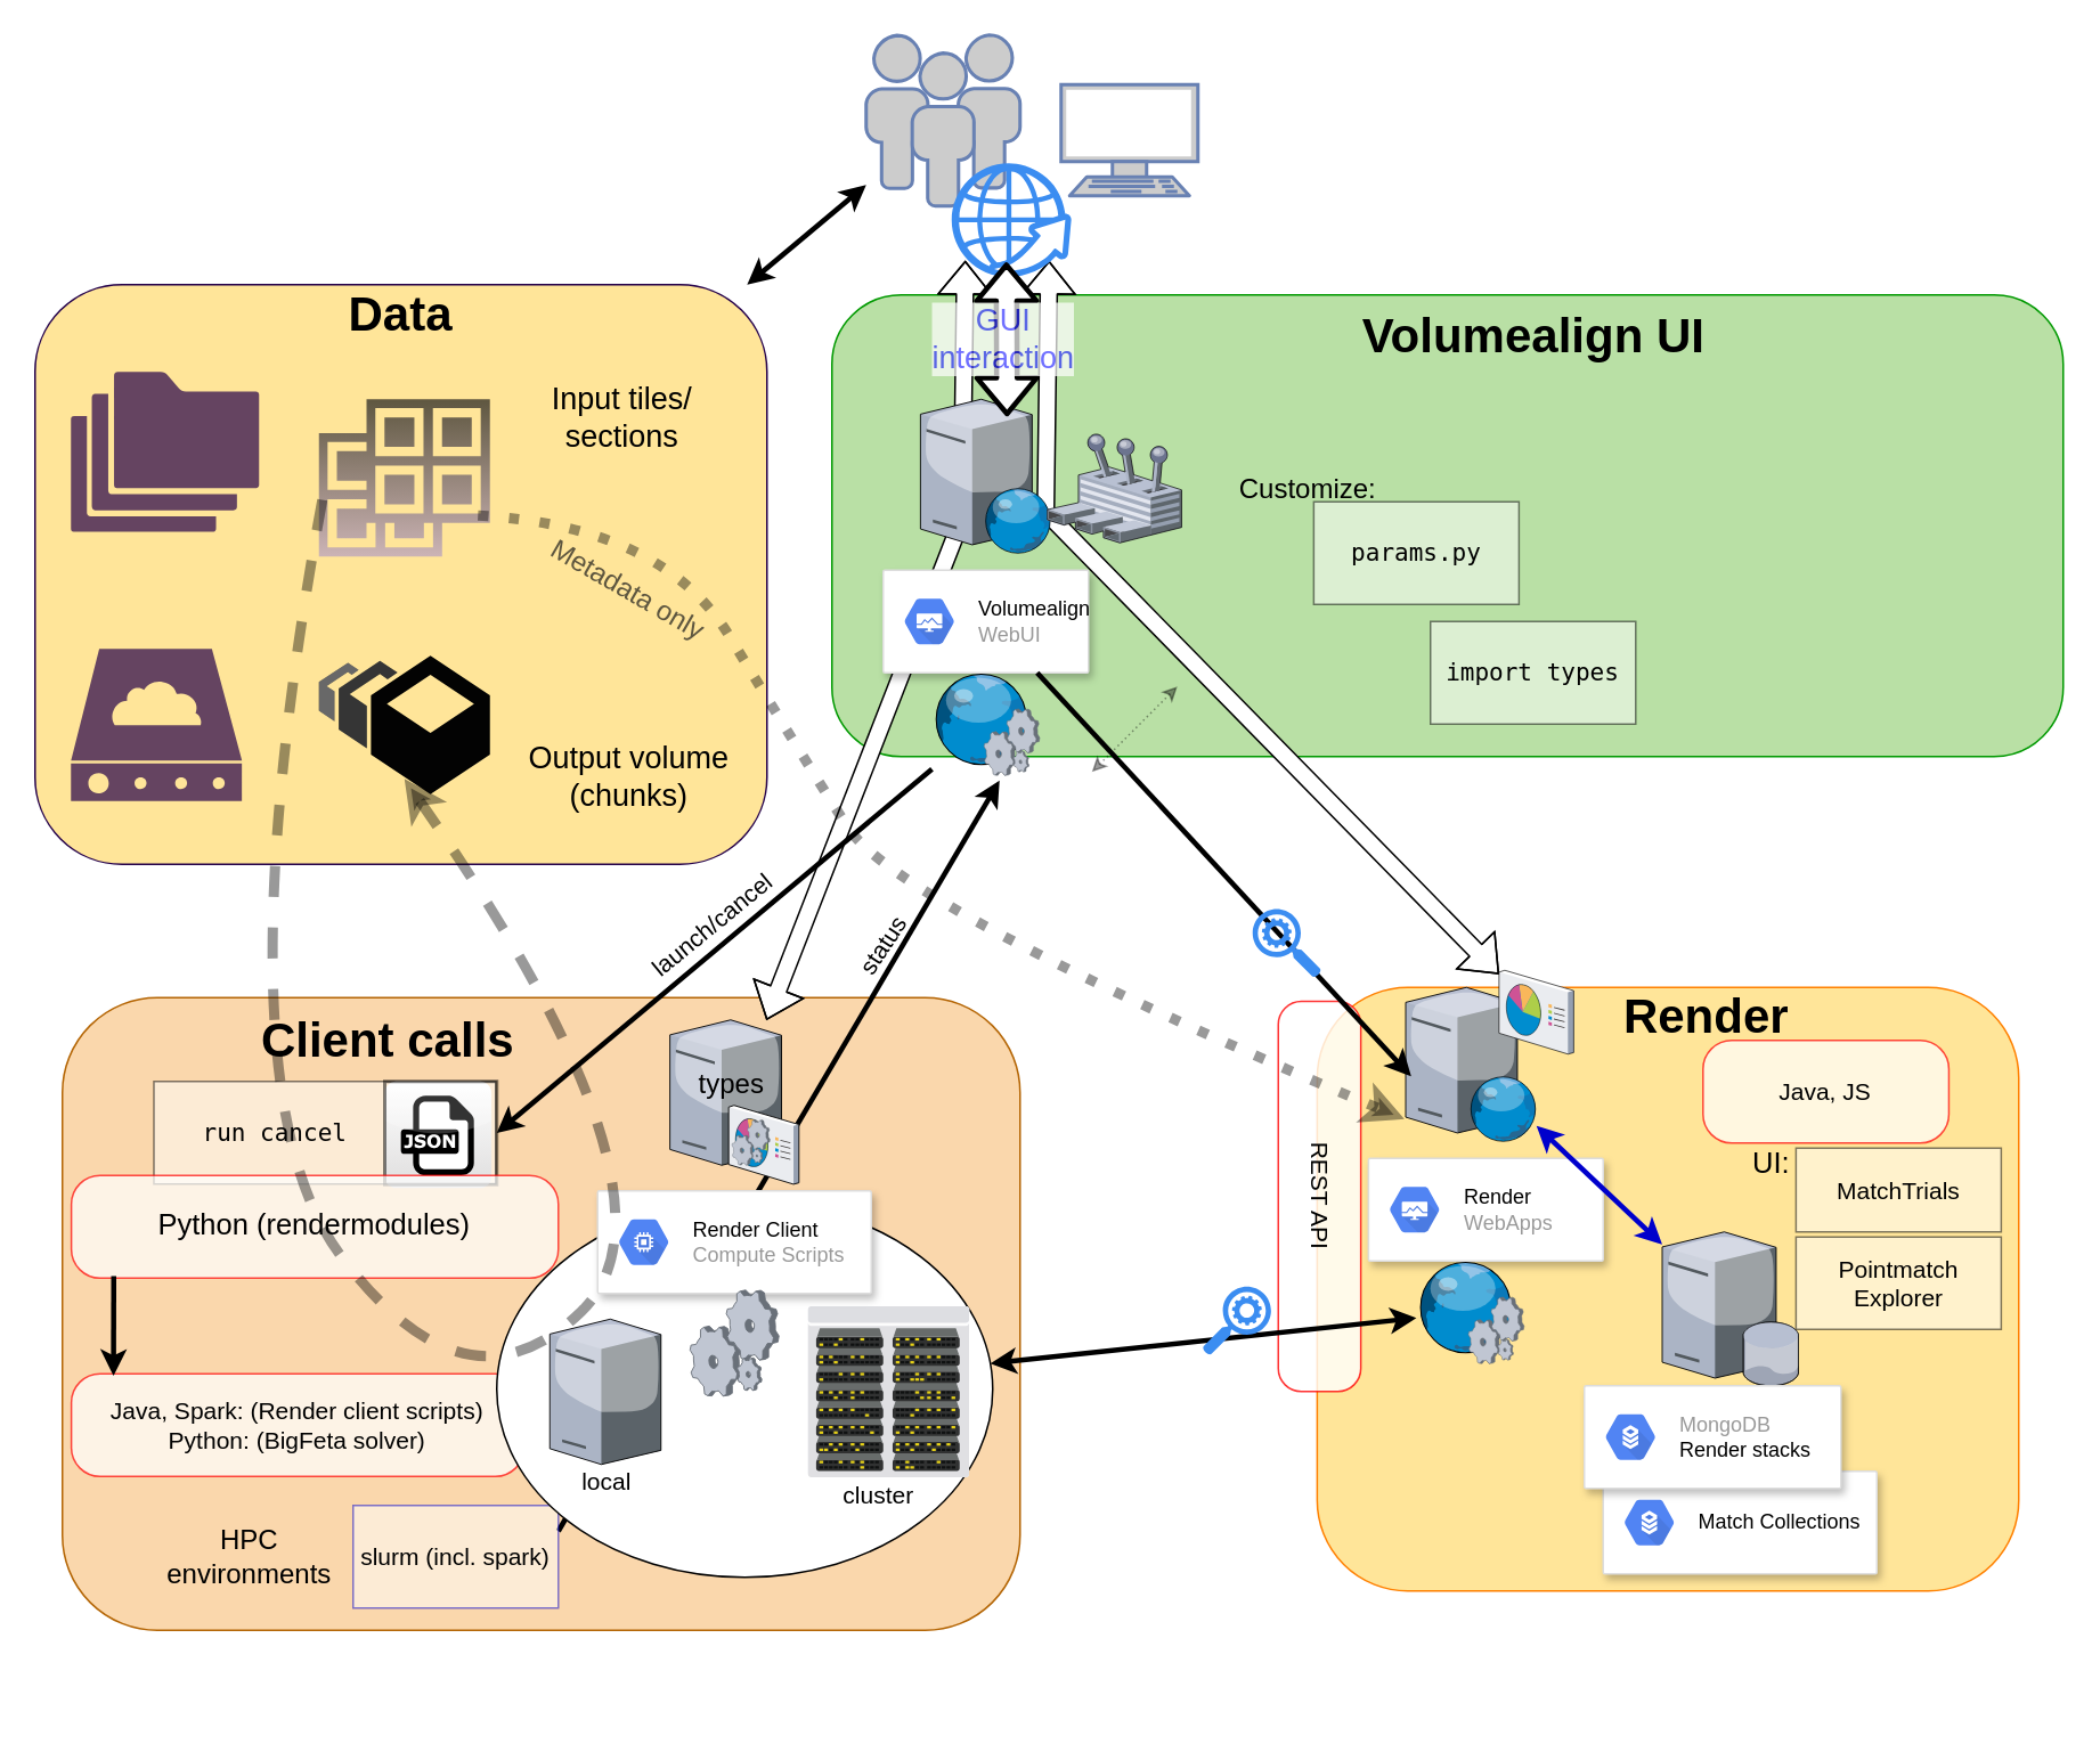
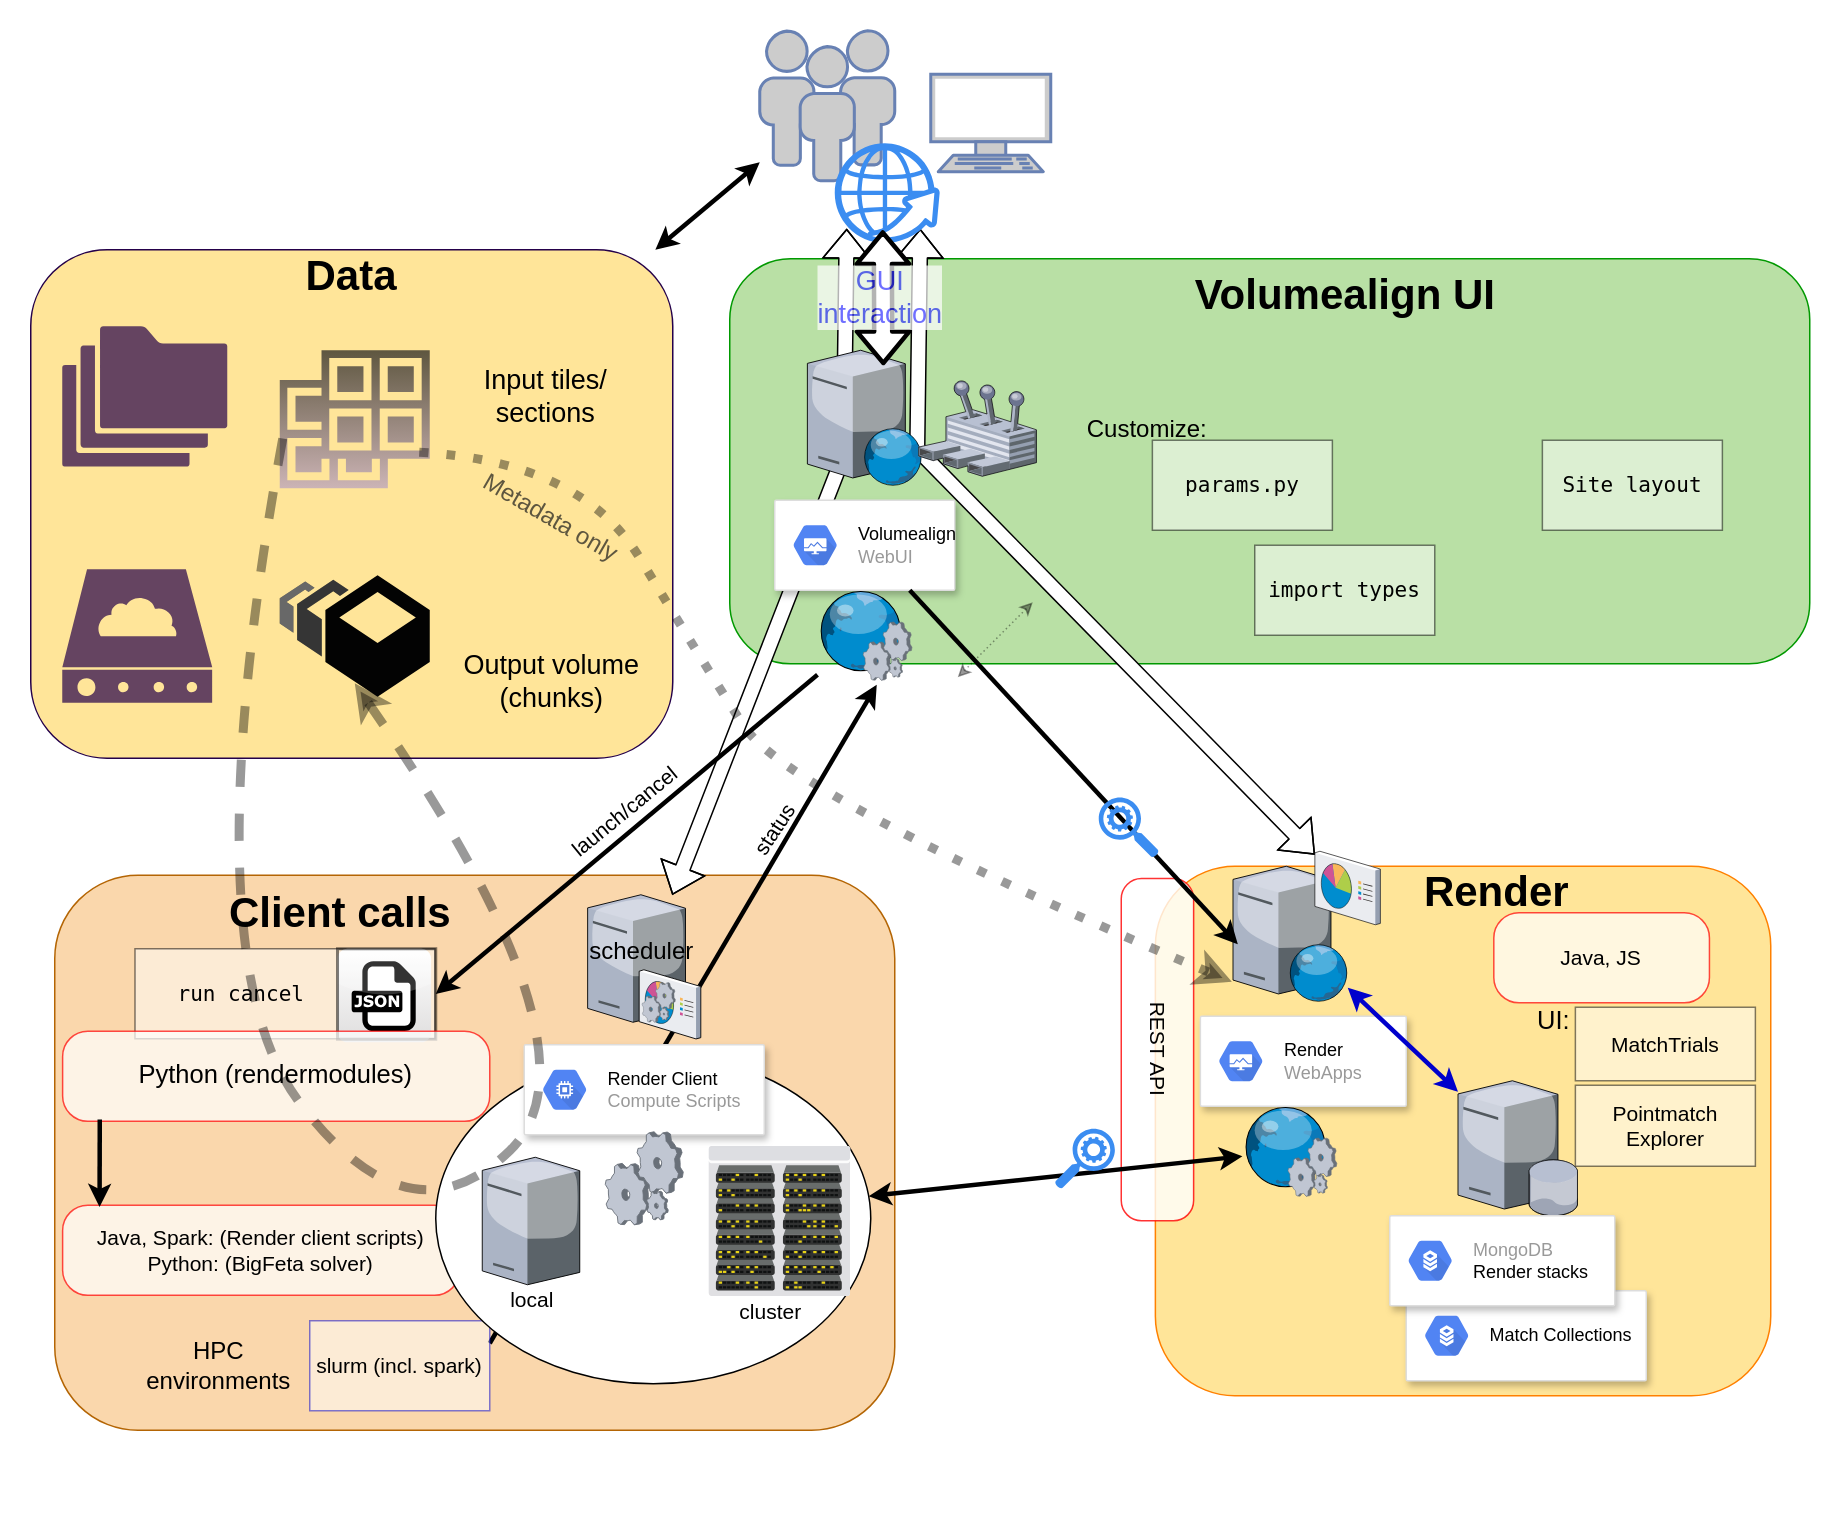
- <mxCell id="62" value="&lt;div&gt;Input tiles/&lt;/div&gt;&lt;div&gt;sections&lt;/div&gt;" style="text;html=1;align=center;verticalAlign=middle;resizable=0;points=[];autosize=1;fontSize=18;fontColor=#000000;" parent="56" vertex="1"><mxGeometry x="297" y="53.75" width="92" height="48" as="geometry" /></mxCell>
+ <mxCell id="62" value="&lt;div&gt;Input tiles/&lt;/div&gt;&lt;div&gt;sections&lt;/div&gt;" style="text;html=1;align=center;verticalAlign=middle;resizable=0;points=[];autosize=1;fontSize=18;fontColor=#000000;" parent="56" vertex="1"><mxGeometry x="297" y="73.75" width="92" height="48" as="geometry" /></mxCell>
+ <mxCell id="26" value="&lt;pre&gt;Site layout&lt;/pre&gt;" style="whiteSpace=wrap;html=1;rounded=0;fontSize=14;opacity=50;shadow=0;glass=0;sketch=0;" parent="24" vertex="1"><mxGeometry x="260" width="120" height="60" as="geometry" /></mxCell>
- <mxCell id="53" value="types" style="text;html=1;align=center;verticalAlign=middle;resizable=0;points=[];autosize=1;fontSize=16;" parent="50" vertex="1"><mxGeometry x="-4.5" y="27" width="80" height="20" as="geometry" /></mxCell>
+ <mxCell id="53" value="scheduler" style="text;html=1;align=center;verticalAlign=middle;resizable=0;points=[];autosize=1;fontSize=16;" parent="50" vertex="1"><mxGeometry x="-4.5" y="27" width="80" height="20" as="geometry" /></mxCell>
